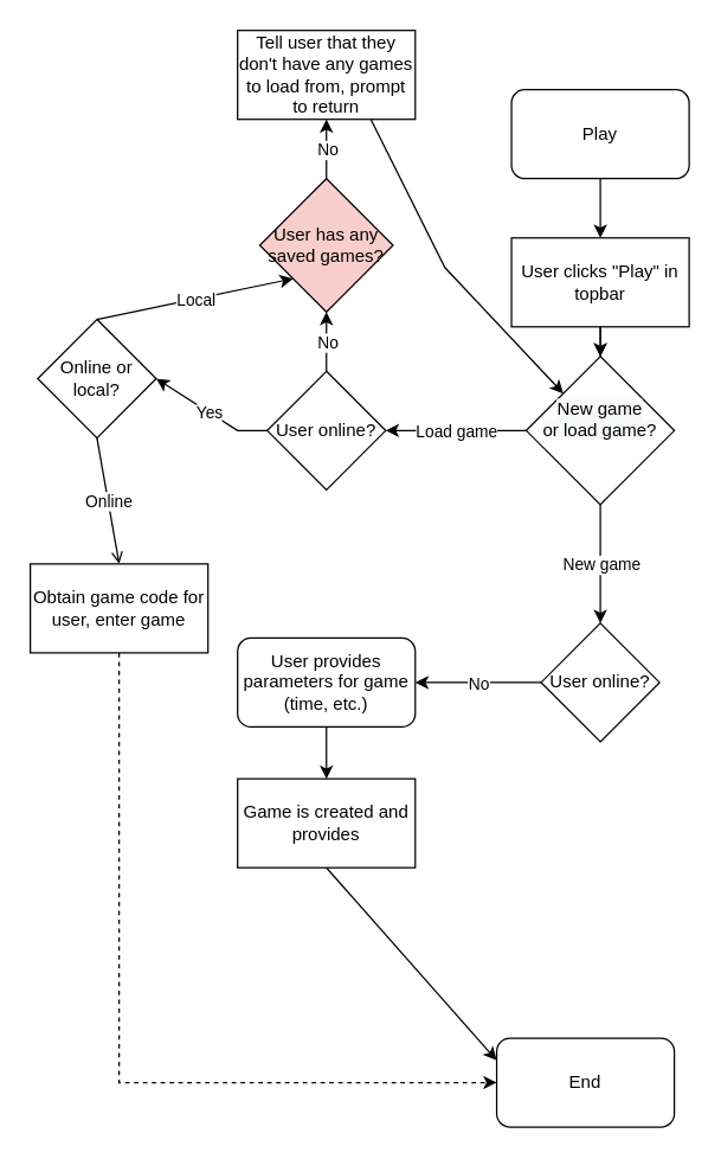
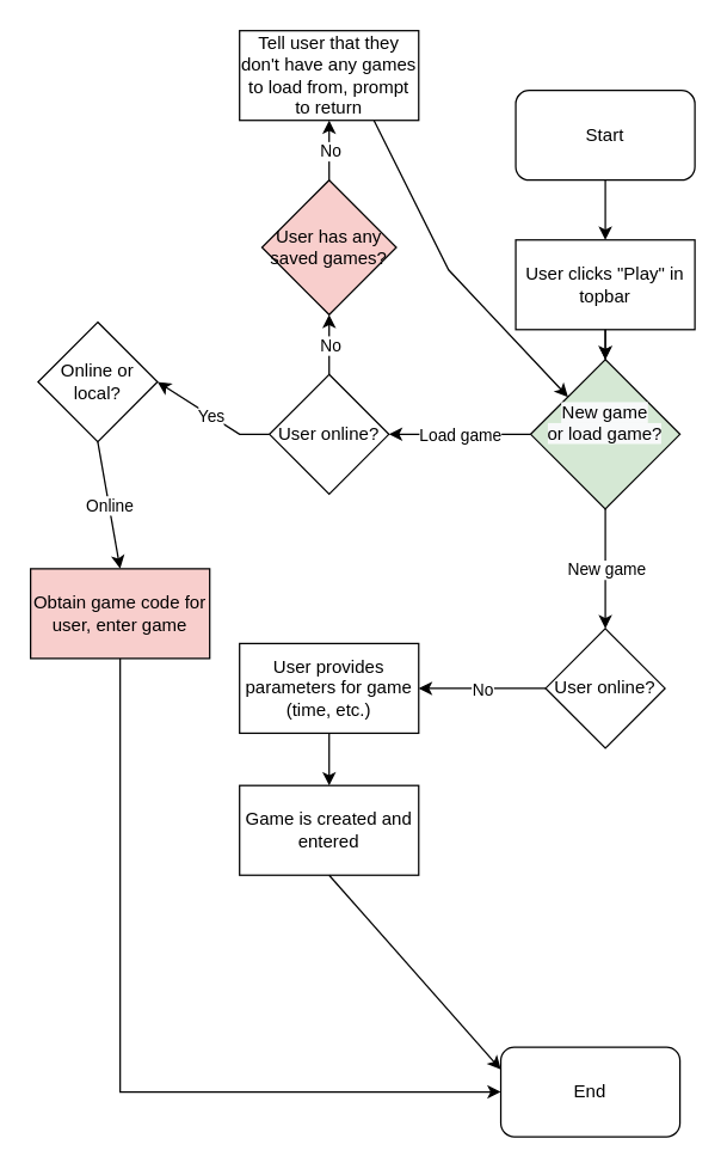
- <mxCell id="2" value="Play" style="rounded=1;whiteSpace=wrap;html=1;" vertex="1" parent="1"><mxGeometry x="345" y="60" width="120" height="60" as="geometry" /></mxCell>
+ <mxCell id="2" value="Start" style="rounded=1;whiteSpace=wrap;html=1;" vertex="1" parent="1"><mxGeometry x="345" y="60" width="120" height="60" as="geometry" /></mxCell>
- <mxCell id="23" value="" style="endArrow=classic;html=1;rounded=0;entryX=0;entryY=1;entryDx=0;entryDy=0;exitX=0.5;exitY=0;exitDx=0;exitDy=0;" edge="1" parent="1" source="22" target="19"><mxGeometry relative="1" as="geometry"><mxPoint x="80" y="250" as="sourcePoint" /><mxPoint x="180" y="250" as="targetPoint" /></mxGeometry></mxCell>
- <mxCell id="24" value="Local" style="edgeLabel;resizable=0;html=1;align=center;verticalAlign=middle;" connectable="0" vertex="1" parent="23"><mxGeometry relative="1" as="geometry" /></mxCell>
- <mxCell id="9" value="&#10;&lt;span style=&quot;color: rgb(0, 0, 0); font-family: Helvetica; font-size: 12px; font-style: normal; font-variant-ligatures: normal; font-variant-caps: normal; font-weight: 400; letter-spacing: normal; orphans: 2; text-align: center; text-indent: 0px; text-transform: none; widows: 2; word-spacing: 0px; -webkit-text-stroke-width: 0px; background-color: rgb(248, 249, 250); text-decoration-thickness: initial; text-decoration-style: initial; text-decoration-color: initial; float: none; display: inline !important;&quot;&gt;New game&lt;/span&gt;&lt;br style=&quot;color: rgb(0, 0, 0); font-family: Helvetica; font-size: 12px; font-style: normal; font-variant-ligatures: normal; font-variant-caps: normal; font-weight: 400; letter-spacing: normal; orphans: 2; text-align: center; text-indent: 0px; text-transform: none; widows: 2; word-spacing: 0px; -webkit-text-stroke-width: 0px; background-color: rgb(248, 249, 250); text-decoration-thickness: initial; text-decoration-style: initial; text-decoration-color: initial;&quot;&gt;&lt;span style=&quot;color: rgb(0, 0, 0); font-family: Helvetica; font-size: 12px; font-style: normal; font-variant-ligatures: normal; font-variant-caps: normal; font-weight: 400; letter-spacing: normal; orphans: 2; text-align: center; text-indent: 0px; text-transform: none; widows: 2; word-spacing: 0px; -webkit-text-stroke-width: 0px; background-color: rgb(248, 249, 250); text-decoration-thickness: initial; text-decoration-style: initial; text-decoration-color: initial; float: none; display: inline !important;&quot;&gt;or load game?&lt;/span&gt;&#10;&#10;" style="rhombus;whiteSpace=wrap;html=1;" vertex="1" parent="1"><mxGeometry x="355" y="240" width="100" height="100" as="geometry" /></mxCell>
+ <mxCell id="9" value="&#10;&lt;span style=&quot;color: rgb(0, 0, 0); font-family: Helvetica; font-size: 12px; font-style: normal; font-variant-ligatures: normal; font-variant-caps: normal; font-weight: 400; letter-spacing: normal; orphans: 2; text-align: center; text-indent: 0px; text-transform: none; widows: 2; word-spacing: 0px; -webkit-text-stroke-width: 0px; background-color: rgb(248, 249, 250); text-decoration-thickness: initial; text-decoration-style: initial; text-decoration-color: initial; float: none; display: inline !important;&quot;&gt;New game&lt;/span&gt;&lt;br style=&quot;color: rgb(0, 0, 0); font-family: Helvetica; font-size: 12px; font-style: normal; font-variant-ligatures: normal; font-variant-caps: normal; font-weight: 400; letter-spacing: normal; orphans: 2; text-align: center; text-indent: 0px; text-transform: none; widows: 2; word-spacing: 0px; -webkit-text-stroke-width: 0px; background-color: rgb(248, 249, 250); text-decoration-thickness: initial; text-decoration-style: initial; text-decoration-color: initial;&quot;&gt;&lt;span style=&quot;color: rgb(0, 0, 0); font-family: Helvetica; font-size: 12px; font-style: normal; font-variant-ligatures: normal; font-variant-caps: normal; font-weight: 400; letter-spacing: normal; orphans: 2; text-align: center; text-indent: 0px; text-transform: none; widows: 2; word-spacing: 0px; -webkit-text-stroke-width: 0px; background-color: rgb(248, 249, 250); text-decoration-thickness: initial; text-decoration-style: initial; text-decoration-color: initial; float: none; display: inline !important;&quot;&gt;or load game?&lt;/span&gt;&#10;&#10;" style="rhombus;whiteSpace=wrap;html=1;fillColor=#d5e8d4;" vertex="1" parent="1"><mxGeometry x="355" y="240" width="100" height="100" as="geometry" /></mxCell>
- <mxCell id="25" value="" style="endArrow=open;html=1;rounded=0;exitX=0.5;exitY=1;exitDx=0;exitDy=0;entryX=0.5;entryY=0;entryDx=0;entryDy=0;" edge="1" parent="1" source="22" target="27"><mxGeometry relative="1" as="geometry"><mxPoint x="80" y="330" as="sourcePoint" /><mxPoint x="80" y="380" as="targetPoint" /></mxGeometry></mxCell>
+ <mxCell id="25" value="" style="endArrow=classic;html=1;rounded=0;exitX=0.5;exitY=1;exitDx=0;exitDy=0;entryX=0.5;entryY=0;entryDx=0;entryDy=0;" edge="1" parent="1" source="22" target="27"><mxGeometry relative="1" as="geometry"><mxPoint x="80" y="330" as="sourcePoint" /><mxPoint x="80" y="380" as="targetPoint" /></mxGeometry></mxCell>
- <mxCell id="27" value="Obtain game code for user, enter game" style="rounded=0;whiteSpace=wrap;html=1;" vertex="1" parent="1"><mxGeometry x="20" y="380" width="120" height="60" as="geometry" /></mxCell>
+ <mxCell id="27" value="Obtain game code for user, enter game" style="rounded=0;whiteSpace=wrap;html=1;fillColor=#f8cecc;" vertex="1" parent="1"><mxGeometry x="20" y="380" width="120" height="60" as="geometry" /></mxCell>
- <mxCell id="33" value="User provides parameters for game (time, etc.)" style="whiteSpace=wrap;html=1;rounded=1;" vertex="1" parent="1"><mxGeometry x="160" y="430" width="120" height="60" as="geometry" /></mxCell>
+ <mxCell id="33" value="User provides parameters for game (time, etc.)" style="rounded=0;whiteSpace=wrap;html=1;" vertex="1" parent="1"><mxGeometry x="160" y="430" width="120" height="60" as="geometry" /></mxCell>
- <mxCell id="35" value="Game is created and provides" style="rounded=0;whiteSpace=wrap;html=1;" vertex="1" parent="1"><mxGeometry x="160" y="525" width="120" height="60" as="geometry" /></mxCell>
+ <mxCell id="35" value="Game is created and entered" style="rounded=0;whiteSpace=wrap;html=1;" vertex="1" parent="1"><mxGeometry x="160" y="525" width="120" height="60" as="geometry" /></mxCell>
- <mxCell id="29" value="" style="endArrow=classic;html=1;rounded=0;exitX=0.5;exitY=1;exitDx=0;exitDy=0;entryX=0;entryY=0.5;entryDx=0;entryDy=0;dashed=1;" edge="1" parent="1" source="27" target="28"><mxGeometry width="50" height="50" relative="1" as="geometry"><mxPoint x="90" y="540" as="sourcePoint" /><mxPoint x="140" y="490" as="targetPoint" /><Array as="points"><mxPoint x="80" y="730" /></Array></mxGeometry></mxCell>
+ <mxCell id="29" value="" style="endArrow=classic;html=1;rounded=0;exitX=0.5;exitY=1;exitDx=0;exitDy=0;entryX=0;entryY=0.5;entryDx=0;entryDy=0;" edge="1" parent="1" source="27" target="28"><mxGeometry width="50" height="50" relative="1" as="geometry"><mxPoint x="90" y="540" as="sourcePoint" /><mxPoint x="140" y="490" as="targetPoint" /><Array as="points"><mxPoint x="80" y="730" /></Array></mxGeometry></mxCell>
